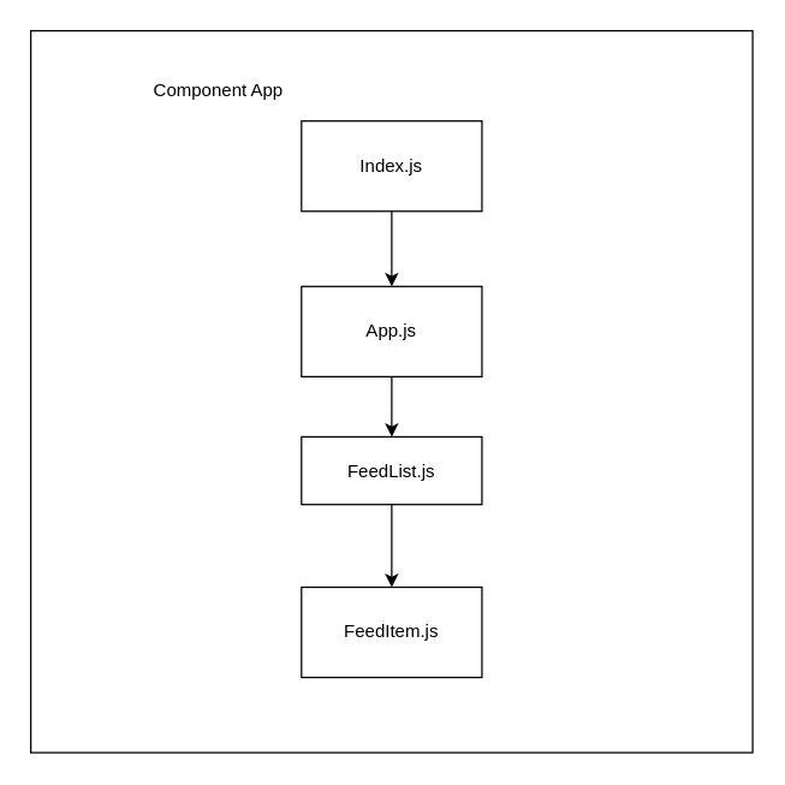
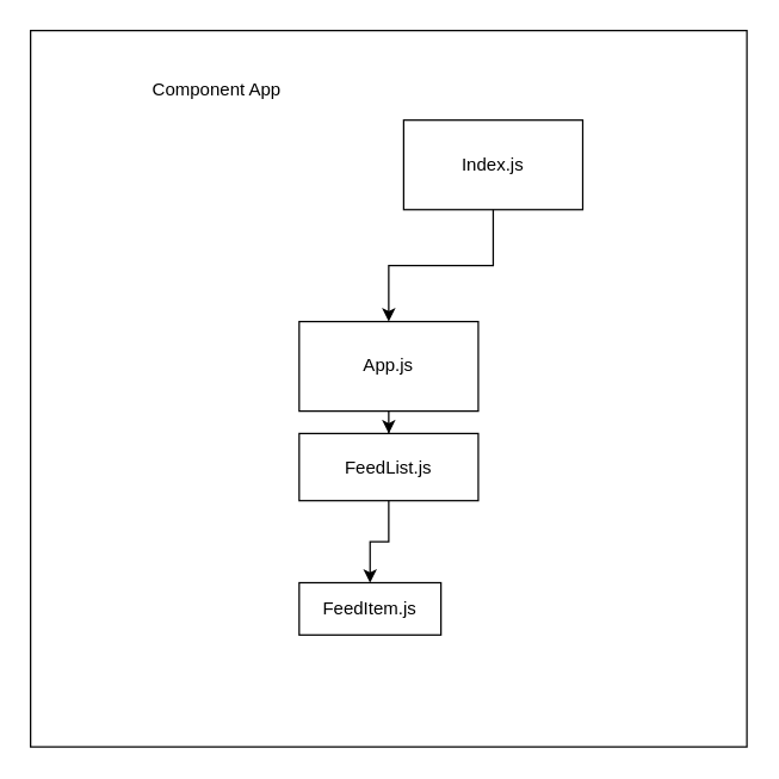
- <mxCell id="4" value="Index.js" style="rounded=0;whiteSpace=wrap;html=1;" vertex="1" parent="1"><mxGeometry x="200" y="80" width="120" height="60" as="geometry" /></mxCell>
+ <mxCell id="4" value="Index.js" style="rounded=0;whiteSpace=wrap;html=1;" vertex="1" parent="1"><mxGeometry x="270" y="80" width="120" height="60" as="geometry" /></mxCell>
- <mxCell id="7" value="App.js" style="rounded=0;whiteSpace=wrap;html=1;" vertex="1" parent="1"><mxGeometry x="200" y="190" width="120" height="60" as="geometry" /></mxCell>
+ <mxCell id="7" value="App.js" style="rounded=0;whiteSpace=wrap;html=1;" vertex="1" parent="1"><mxGeometry x="200" y="215" width="120" height="60" as="geometry" /></mxCell>
- <mxCell id="11" value="FeedItem.js" style="rounded=0;whiteSpace=wrap;html=1;" vertex="1" parent="1"><mxGeometry x="200" y="390" width="120" height="60" as="geometry" /></mxCell>
+ <mxCell id="11" value="FeedItem.js" style="rounded=0;whiteSpace=wrap;html=1;" vertex="1" parent="1"><mxGeometry x="200" y="390" width="95" height="35" as="geometry" /></mxCell>
